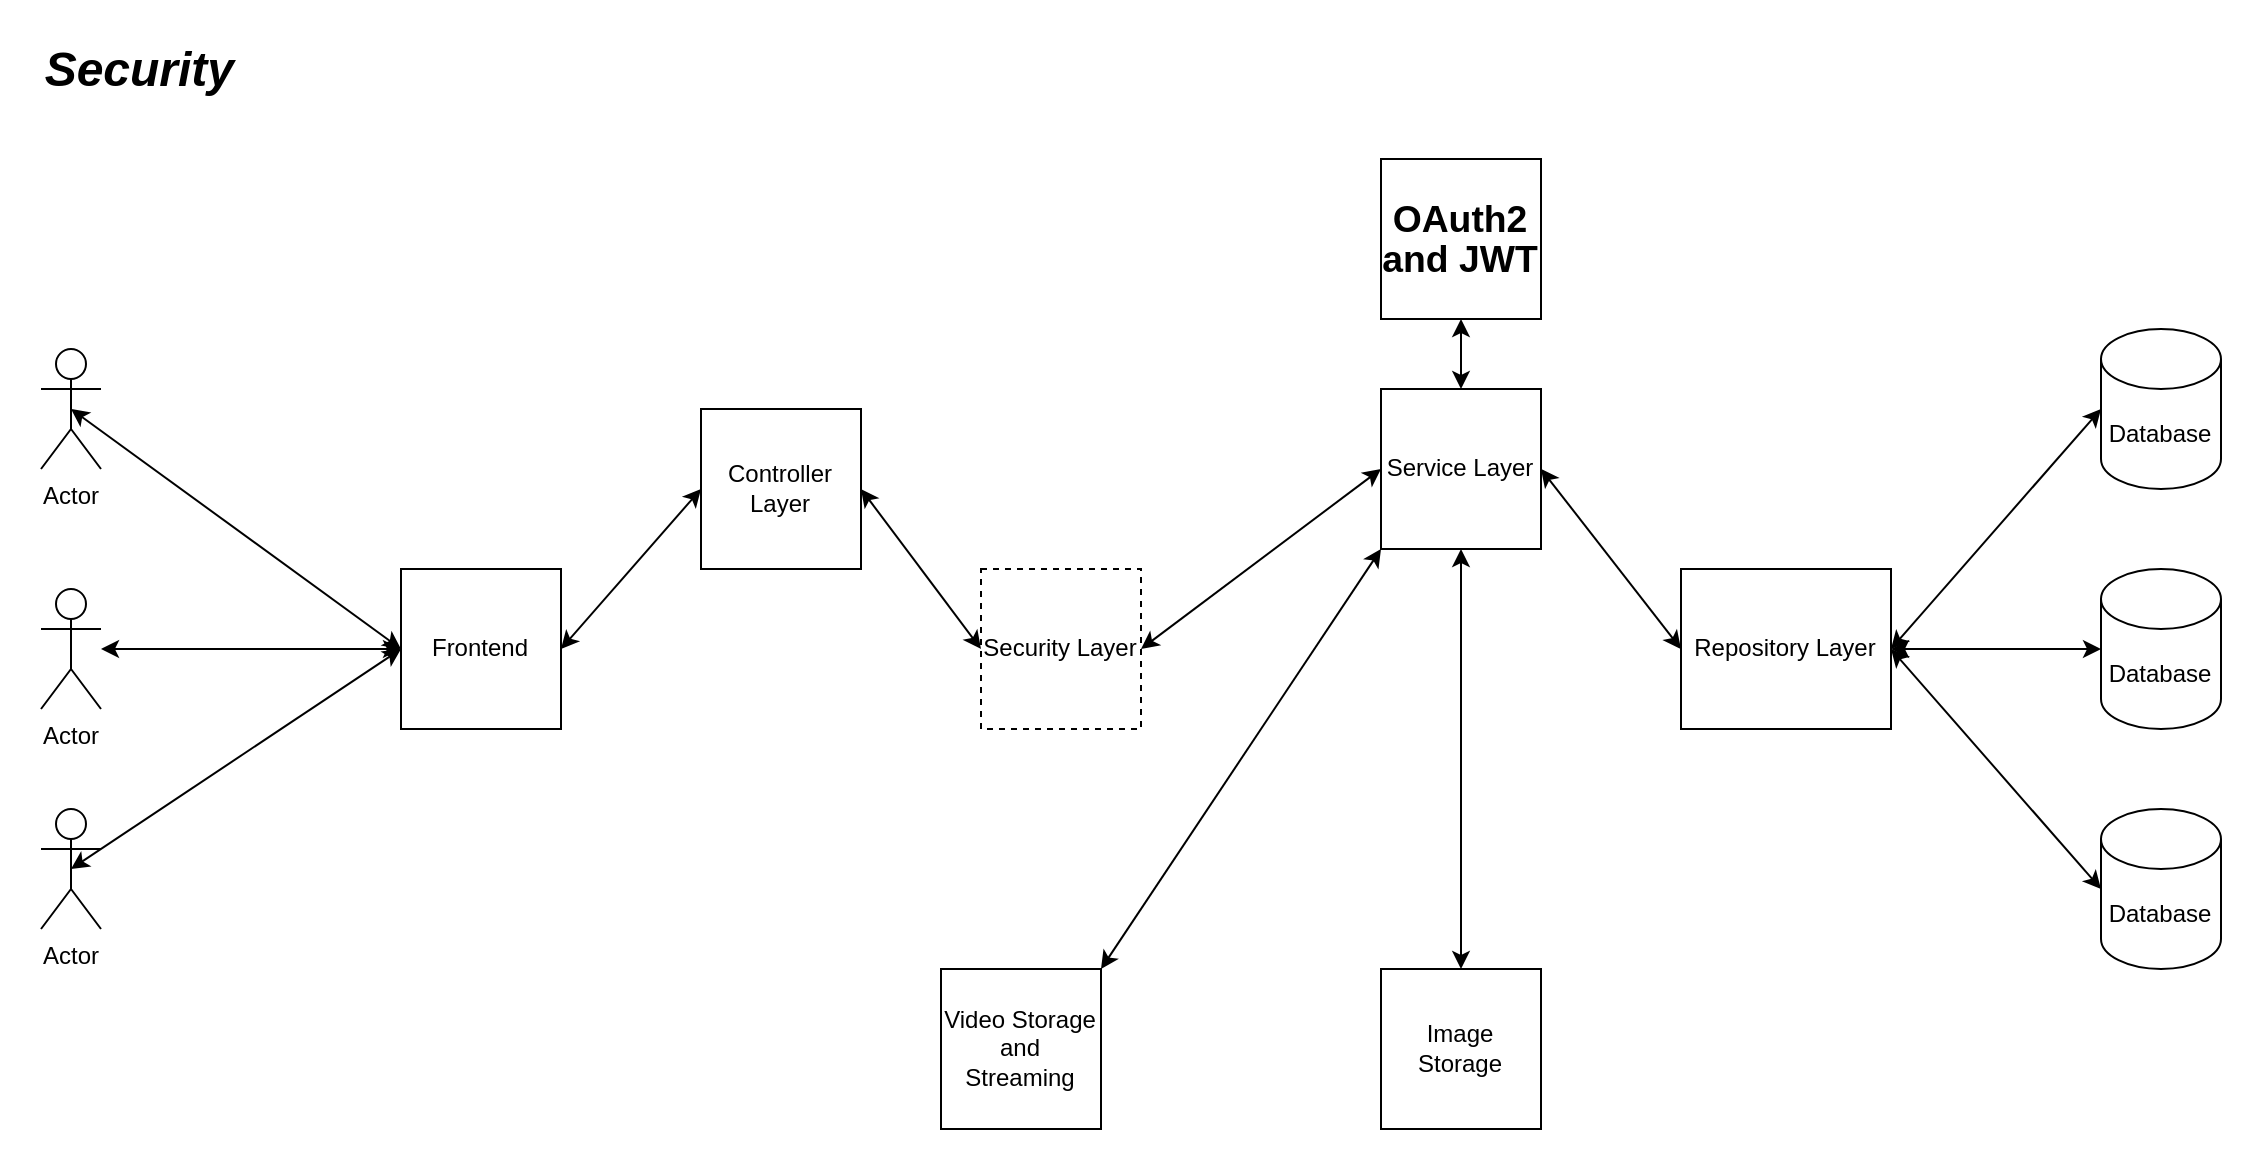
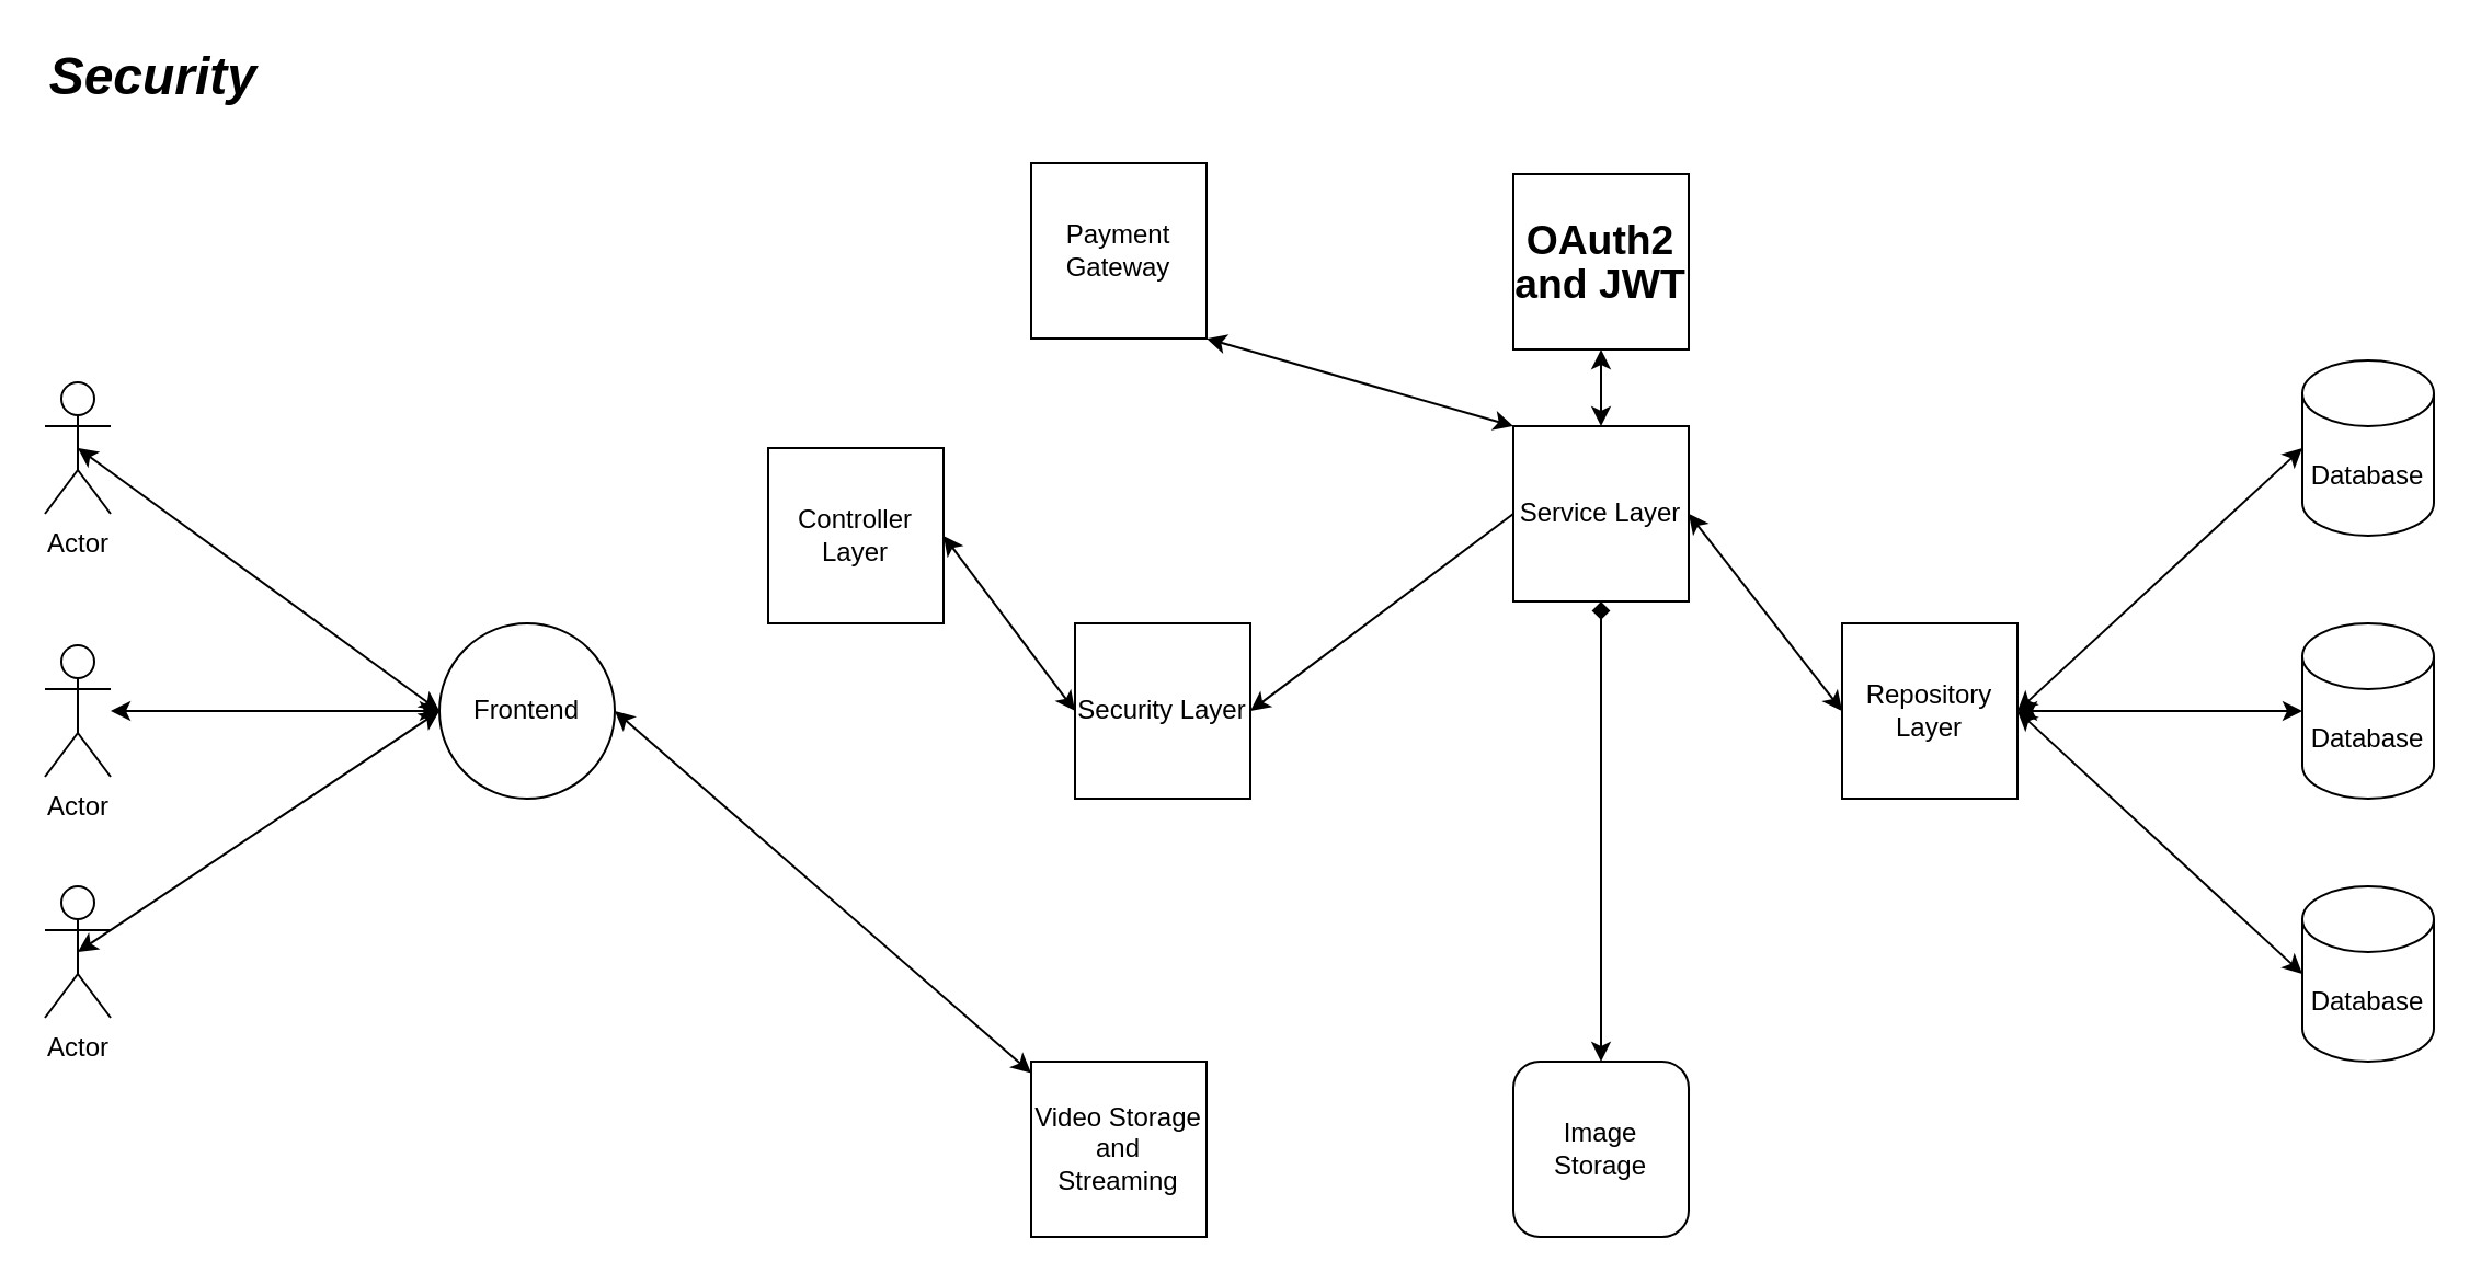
+ <mxCell id="22" value="Payment Gateway" style="whiteSpace=wrap;html=1;aspect=fixed;" vertex="1" parent="1"><mxGeometry x="470" y="74" width="80" height="80" as="geometry" /></mxCell>
+ <mxCell id="21" style="edgeStyle=none;html=1;exitX=1;exitY=1;exitDx=0;exitDy=0;entryX=0;entryY=0;entryDx=0;entryDy=0;startArrow=classic;startFill=1;" edge="1" parent="1" source="22" target="8"><mxGeometry relative="1" as="geometry" /></mxCell>
- <mxCell id="16" style="edgeStyle=none;html=1;exitX=1;exitY=0.5;exitDx=0;exitDy=0;entryX=0;entryY=0.5;entryDx=0;entryDy=0;startArrow=classic;startFill=1;" edge="1" parent="1" source="17" target="8"><mxGeometry relative="1" as="geometry" /></mxCell>
+ <mxCell id="16" style="edgeStyle=none;html=1;exitX=1;exitY=0.5;exitDx=0;exitDy=0;entryX=0;entryY=0.5;entryDx=0;entryDy=0;startArrow=classic;startFill=1;endArrow=none;" edge="1" parent="1" source="17" target="8"><mxGeometry relative="1" as="geometry" /></mxCell>
- <mxCell id="25" style="edgeStyle=none;html=1;exitX=0.5;exitY=0;exitDx=0;exitDy=0;entryX=0.5;entryY=1;entryDx=0;entryDy=0;startArrow=classic;startFill=1;" edge="1" parent="1" source="26" target="8"><mxGeometry relative="1" as="geometry" /></mxCell>
+ <mxCell id="25" style="edgeStyle=none;html=1;exitX=0.5;exitY=0;exitDx=0;exitDy=0;entryX=0.5;entryY=1;entryDx=0;entryDy=0;startArrow=classic;startFill=1;endArrow=diamond;" edge="1" parent="1" source="26" target="8"><mxGeometry relative="1" as="geometry" /></mxCell>
- <mxCell id="11" style="edgeStyle=none;html=1;exitX=1;exitY=0.5;exitDx=0;exitDy=0;entryX=0;entryY=0.5;entryDx=0;entryDy=0;startArrow=classic;startFill=1;" edge="1" parent="1" source="13" target="10"><mxGeometry relative="1" as="geometry" /></mxCell>
+ <mxCell id="11" style="edgeStyle=none;html=1;exitX=1;exitY=0.5;exitDx=0;exitDy=0;startArrow=classic;startFill=1;" edge="1" parent="1" source="13" target="24"><mxGeometry relative="1" as="geometry" /></mxCell>
- <mxCell id="13" value="Frontend" style="whiteSpace=wrap;html=1;aspect=fixed;" vertex="1" parent="1"><mxGeometry x="200" y="284" width="80" height="80" as="geometry" /></mxCell>
+ <mxCell id="13" value="Frontend" style="ellipse;whiteSpace=wrap;html=1;aspect=fixed;" vertex="1" parent="1"><mxGeometry x="200" y="284" width="80" height="80" as="geometry" /></mxCell>
- <mxCell id="17" value="Security Layer" style="whiteSpace=wrap;html=1;aspect=fixed;dashed=1;" vertex="1" parent="1"><mxGeometry x="490" y="284" width="80" height="80" as="geometry" /></mxCell>
+ <mxCell id="17" value="Security Layer" style="whiteSpace=wrap;html=1;aspect=fixed;" vertex="1" parent="1"><mxGeometry x="490" y="284" width="80" height="80" as="geometry" /></mxCell>
- <mxCell id="7" value="Repository Layer" style="whiteSpace=wrap;html=1;aspect=fixed;" vertex="1" parent="1"><mxGeometry x="840" y="284" width="105" height="80" as="geometry" /></mxCell>
+ <mxCell id="7" value="Repository Layer" style="whiteSpace=wrap;html=1;aspect=fixed;" vertex="1" parent="1"><mxGeometry x="840" y="284" width="80" height="80" as="geometry" /></mxCell>
- <mxCell id="23" style="edgeStyle=none;html=1;exitX=1;exitY=0;exitDx=0;exitDy=0;entryX=0;entryY=1;entryDx=0;entryDy=0;startArrow=classic;startFill=1;" edge="1" parent="1" source="24" target="8"><mxGeometry relative="1" as="geometry" /></mxCell>
- <mxCell id="26" value="Image Storage" style="whiteSpace=wrap;html=1;aspect=fixed;" vertex="1" parent="1"><mxGeometry x="690" y="484" width="80" height="80" as="geometry" /></mxCell>
+ <mxCell id="26" value="Image Storage" style="whiteSpace=wrap;html=1;aspect=fixed;rounded=1;" vertex="1" parent="1"><mxGeometry x="690" y="484" width="80" height="80" as="geometry" /></mxCell>
